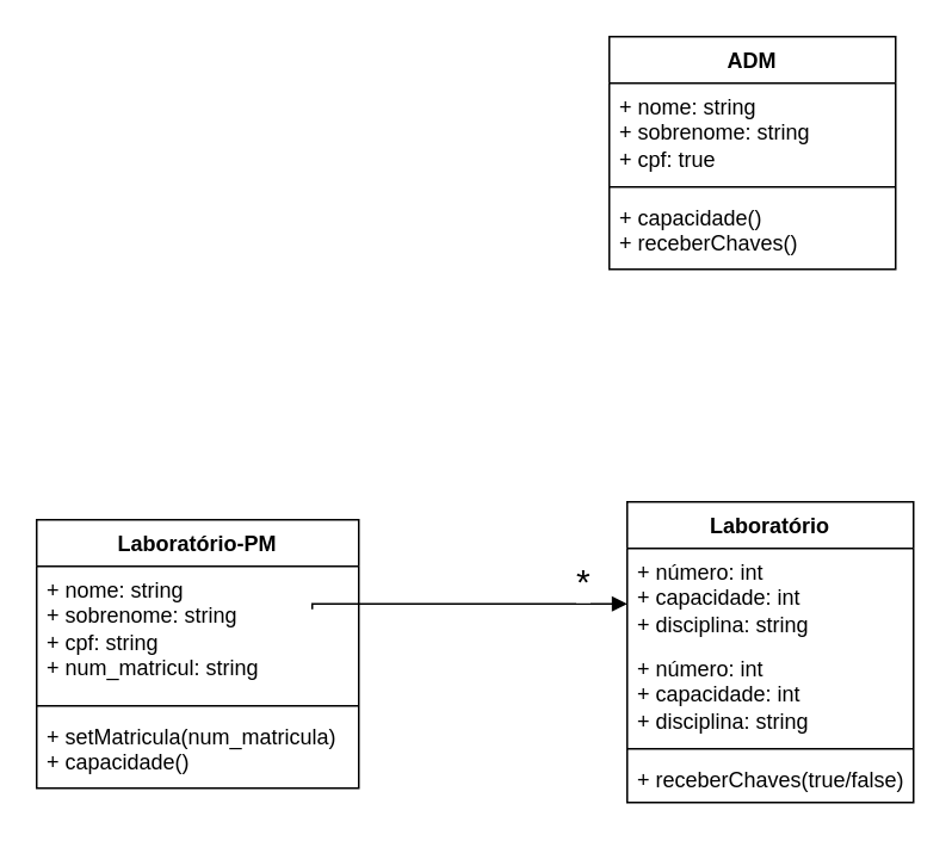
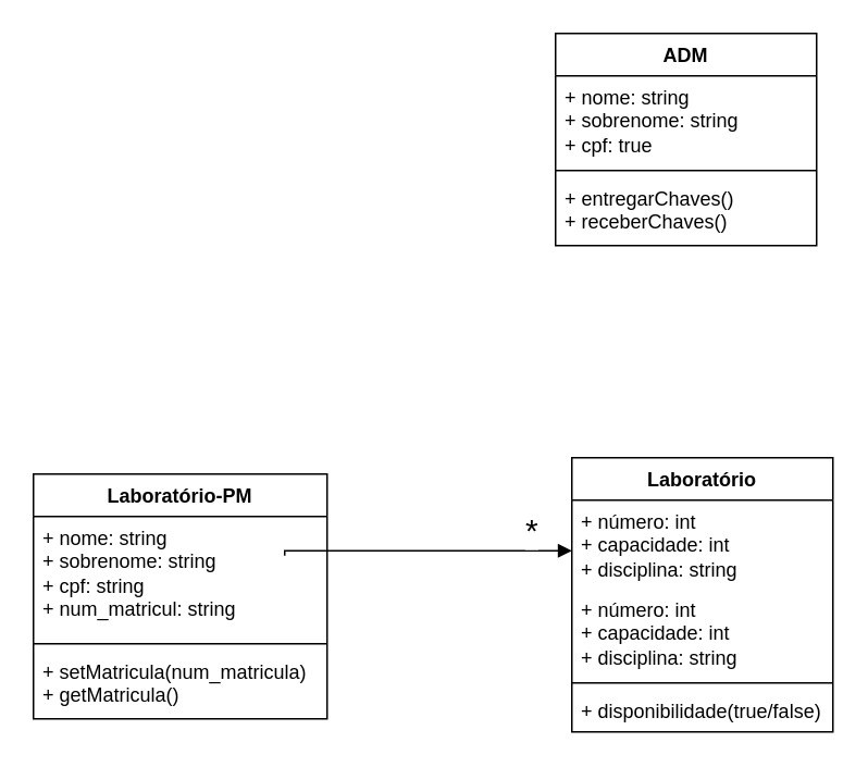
- <mxCell id="14" value="+ capacidade()&lt;div&gt;+ receberChaves()&lt;/div&gt;" style="text;strokeColor=none;fillColor=none;align=left;verticalAlign=top;spacingLeft=4;spacingRight=4;overflow=hidden;rotatable=0;points=[[0,0.5],[1,0.5]];portConstraint=eastwest;whiteSpace=wrap;html=1;" vertex="1" parent="11"><mxGeometry y="88" width="160" height="42" as="geometry" /></mxCell>
+ <mxCell id="14" value="+ entregarChaves()&lt;div&gt;+ receberChaves()&lt;/div&gt;" style="text;strokeColor=none;fillColor=none;align=left;verticalAlign=top;spacingLeft=4;spacingRight=4;overflow=hidden;rotatable=0;points=[[0,0.5],[1,0.5]];portConstraint=eastwest;whiteSpace=wrap;html=1;" vertex="1" parent="11"><mxGeometry y="88" width="160" height="42" as="geometry" /></mxCell>
- <mxCell id="10" value="+ setMatricula(num_matricula)&lt;div&gt;+ capacidade()&lt;/div&gt;&lt;div&gt;&lt;br&gt;&lt;/div&gt;" style="text;strokeColor=none;fillColor=none;align=left;verticalAlign=top;spacingLeft=4;spacingRight=4;overflow=hidden;rotatable=0;points=[[0,0.5],[1,0.5]];portConstraint=eastwest;whiteSpace=wrap;html=1;" vertex="1" parent="7"><mxGeometry y="108" width="180" height="42" as="geometry" /></mxCell>
+ <mxCell id="10" value="+ setMatricula(num_matricula)&lt;div&gt;+ getMatricula()&lt;/div&gt;&lt;div&gt;&lt;br&gt;&lt;/div&gt;" style="text;strokeColor=none;fillColor=none;align=left;verticalAlign=top;spacingLeft=4;spacingRight=4;overflow=hidden;rotatable=0;points=[[0,0.5],[1,0.5]];portConstraint=eastwest;whiteSpace=wrap;html=1;" vertex="1" parent="7"><mxGeometry y="108" width="180" height="42" as="geometry" /></mxCell>
- <mxCell id="6" value="+ receberChaves(true/false)" style="text;strokeColor=none;fillColor=none;align=left;verticalAlign=top;spacingLeft=4;spacingRight=4;overflow=hidden;rotatable=0;points=[[0,0.5],[1,0.5]];portConstraint=eastwest;whiteSpace=wrap;html=1;" vertex="1" parent="2"><mxGeometry y="142" width="160" height="26" as="geometry" /></mxCell>
+ <mxCell id="6" value="+ disponibilidade(true/false)" style="text;strokeColor=none;fillColor=none;align=left;verticalAlign=top;spacingLeft=4;spacingRight=4;overflow=hidden;rotatable=0;points=[[0,0.5],[1,0.5]];portConstraint=eastwest;whiteSpace=wrap;html=1;" vertex="1" parent="2"><mxGeometry y="142" width="160" height="26" as="geometry" /></mxCell>
